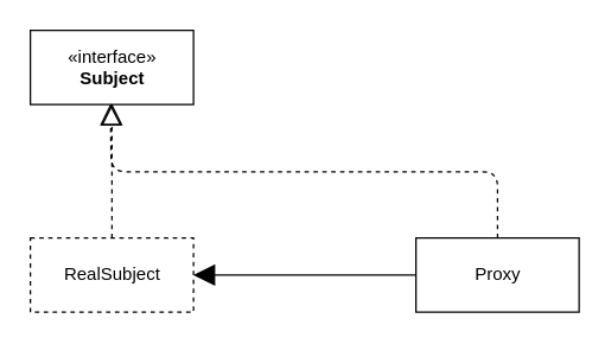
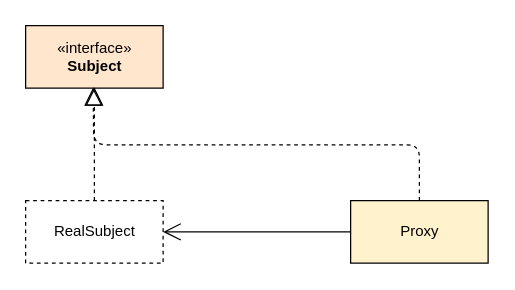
- <mxCell id="2" value="«interface»&lt;br&gt;&lt;b&gt;Subject&lt;/b&gt;" style="html=1;" parent="1" vertex="1"><mxGeometry x="20" y="20" width="110" height="50" as="geometry" /></mxCell>
+ <mxCell id="2" value="«interface»&lt;br&gt;&lt;b&gt;Subject&lt;/b&gt;" style="html=1;fillColor=#ffe6cc;" parent="1" vertex="1"><mxGeometry x="20" y="20" width="110" height="50" as="geometry" /></mxCell>
- <mxCell id="7" value="" style="endArrow=block;endFill=1;endSize=12;html=1;entryX=1;entryY=0.5;entryDx=0;entryDy=0;" parent="1" source="3" target="4" edge="1"><mxGeometry width="160" relative="1" as="geometry"><mxPoint x="20" y="230" as="sourcePoint" /><mxPoint x="180" y="230" as="targetPoint" /></mxGeometry></mxCell>
+ <mxCell id="7" value="" style="endArrow=open;endFill=1;endSize=12;html=1;entryX=1;entryY=0.5;entryDx=0;entryDy=0;" parent="1" source="3" target="4" edge="1"><mxGeometry width="160" relative="1" as="geometry"><mxPoint x="20" y="230" as="sourcePoint" /><mxPoint x="180" y="230" as="targetPoint" /></mxGeometry></mxCell>
- <mxCell id="3" value="Proxy" style="html=1;" parent="1" vertex="1"><mxGeometry x="280" y="160" width="110" height="50" as="geometry" /></mxCell>
+ <mxCell id="3" value="Proxy" style="html=1;fillColor=#fff2cc;" parent="1" vertex="1"><mxGeometry x="280" y="160" width="110" height="50" as="geometry" /></mxCell>
